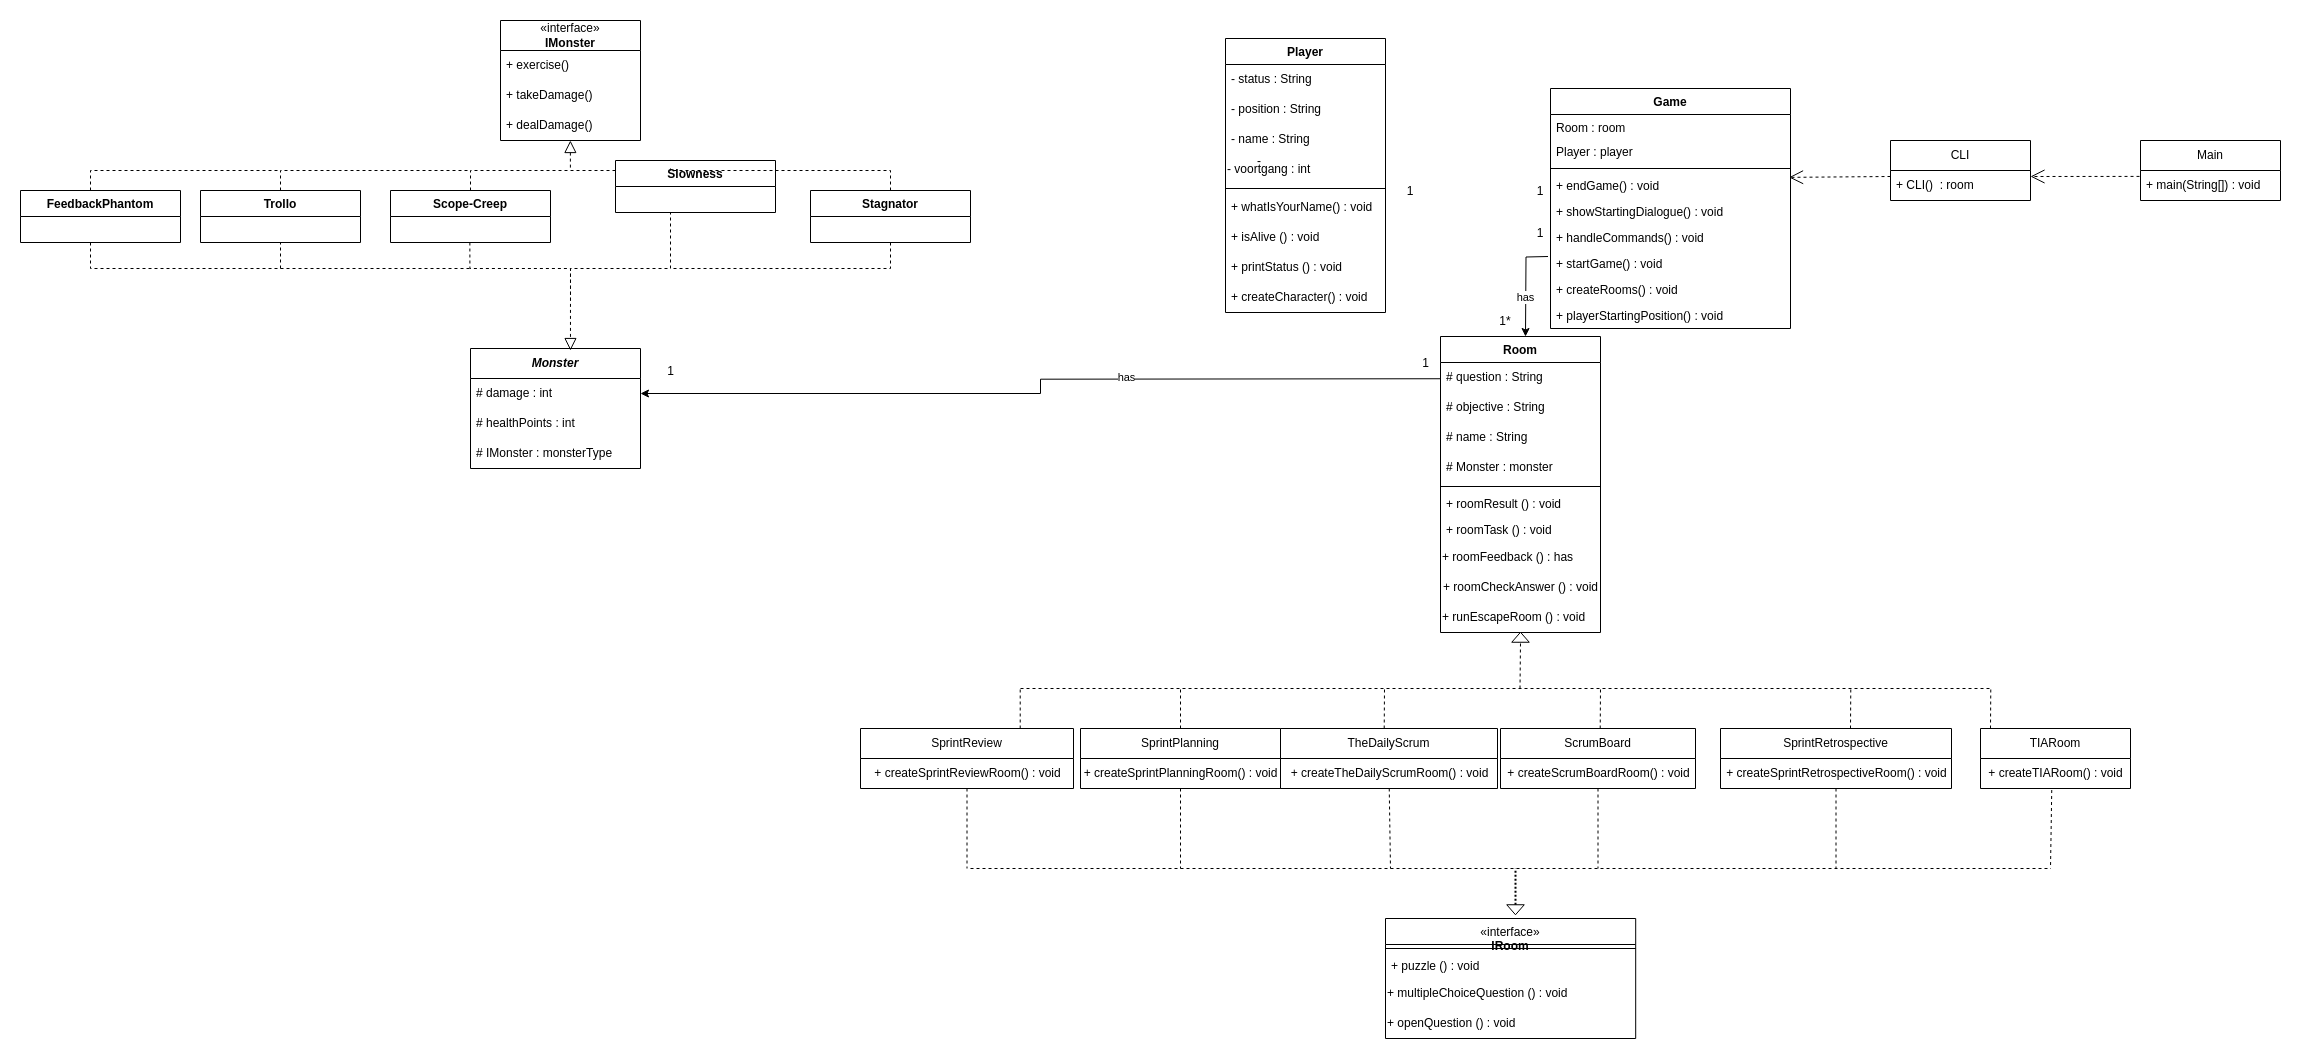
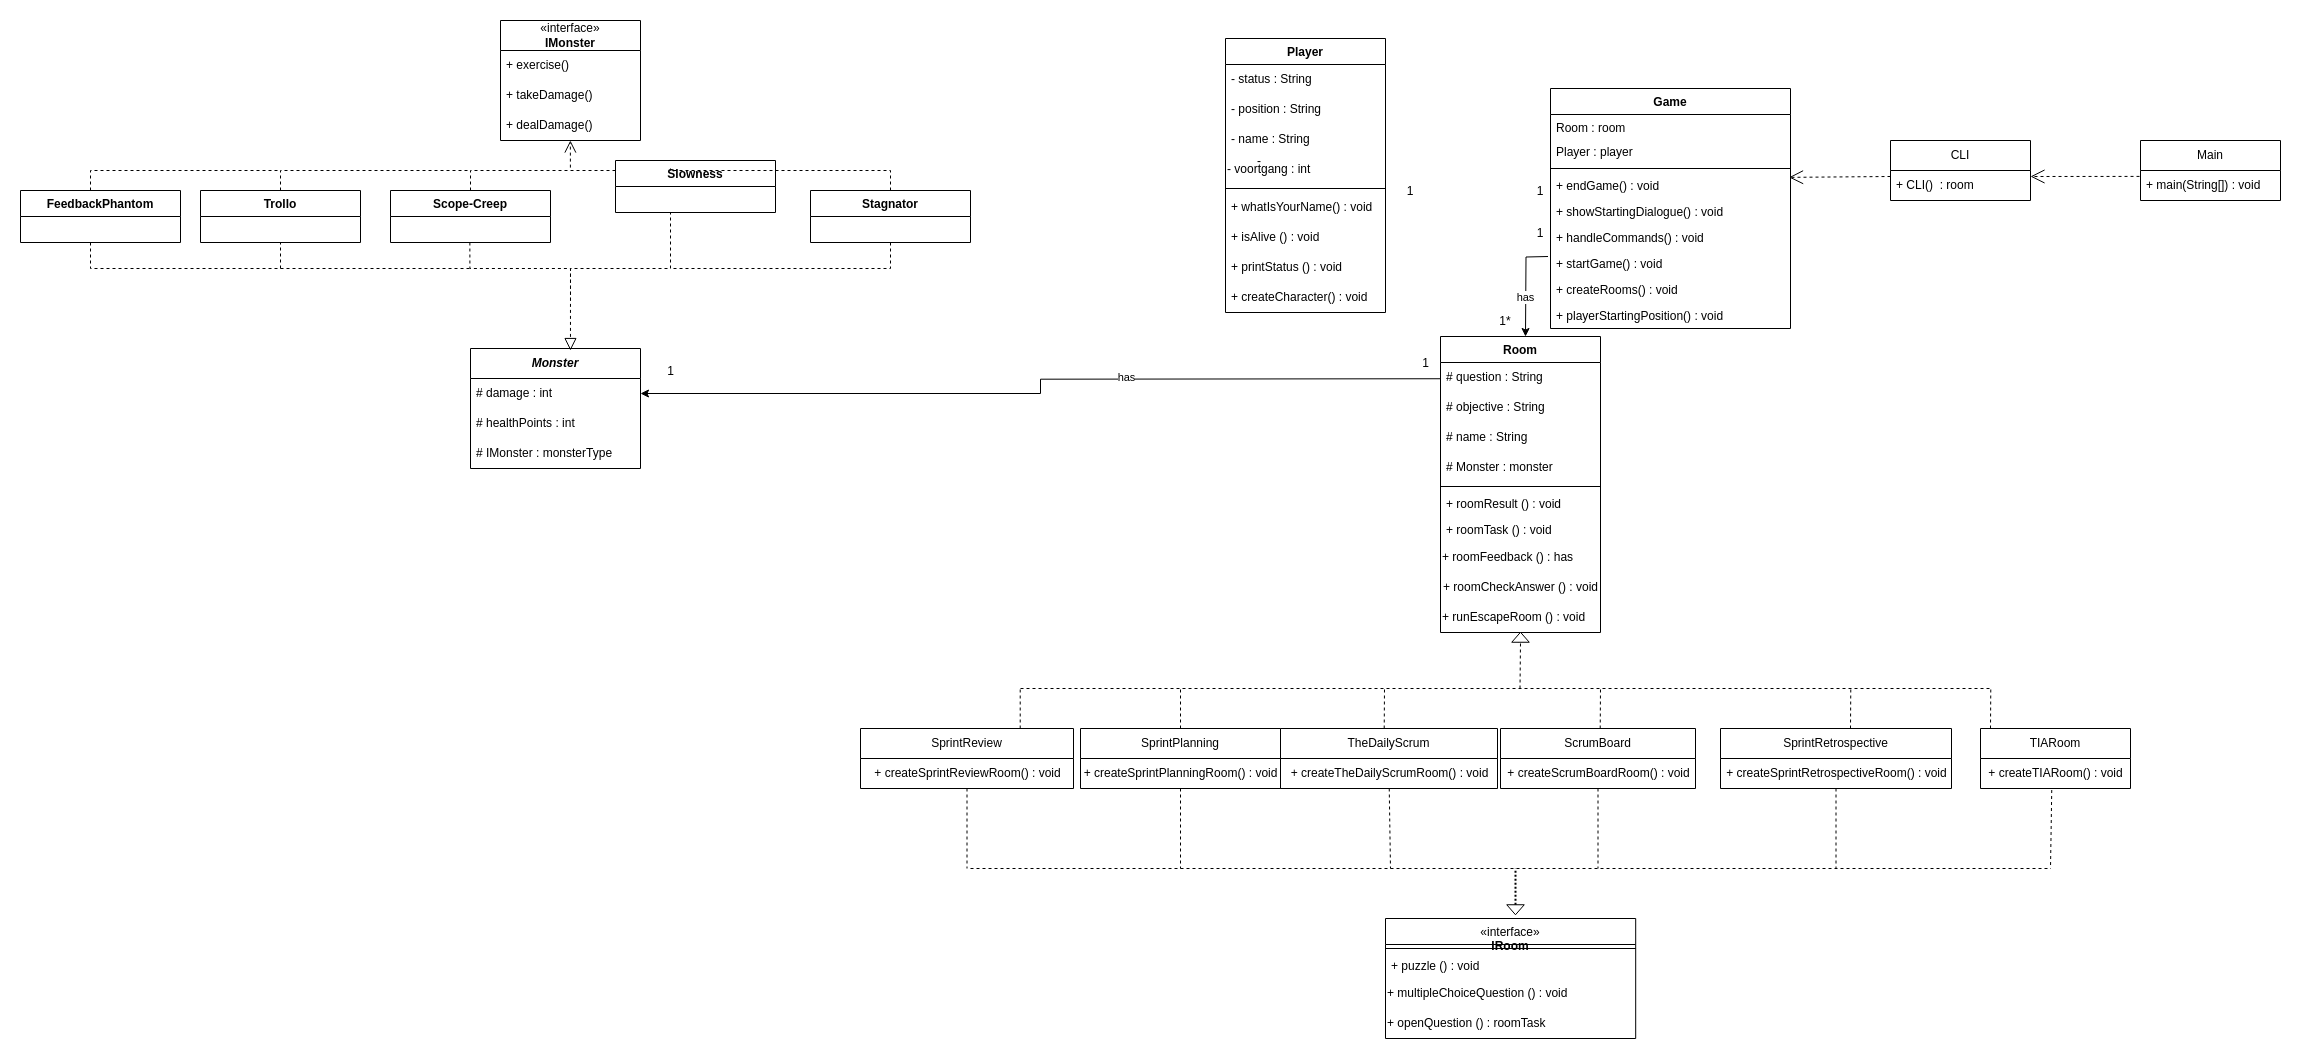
- <mxCell id="30" style="edgeStyle=orthogonalEdgeStyle;rounded=0;orthogonalLoop=1;jettySize=auto;html=1;exitX=0.5;exitY=0;exitDx=0;exitDy=0;endArrow=block;endFill=0;dashed=1;strokeWidth=1;endSize=10;entryX=0.499;entryY=1;entryDx=0;entryDy=0;entryPerimeter=0;" parent="1" source="32" target="13" edge="1"><mxGeometry relative="1" as="geometry"><mxPoint x="570" y="150" as="targetPoint" /><Array as="points"><mxPoint x="670" y="170" /><mxPoint x="570" y="170" /></Array></mxGeometry></mxCell>
+ <mxCell id="30" style="edgeStyle=orthogonalEdgeStyle;rounded=0;orthogonalLoop=1;jettySize=auto;html=1;exitX=0.5;exitY=0;exitDx=0;exitDy=0;endArrow=open;endFill=0;dashed=1;strokeWidth=1;endSize=10;entryX=0.499;entryY=1;entryDx=0;entryDy=0;entryPerimeter=0;" parent="1" source="32" target="13" edge="1"><mxGeometry relative="1" as="geometry"><mxPoint x="570" y="150" as="targetPoint" /><Array as="points"><mxPoint x="670" y="170" /><mxPoint x="570" y="170" /></Array></mxGeometry></mxCell>
- <mxCell id="101" value="+ openQuestion () : void" style="text;html=1;align=left;verticalAlign=middle;resizable=0;points=[];autosize=1;strokeColor=none;fillColor=none;" parent="97" vertex="1"><mxGeometry y="90" width="250.19" height="30" as="geometry" /></mxCell>
+ <mxCell id="101" value="+ openQuestion () : roomTask" style="text;html=1;align=left;verticalAlign=middle;resizable=0;points=[];autosize=1;strokeColor=none;fillColor=none;" parent="97" vertex="1"><mxGeometry y="90" width="250.19" height="30" as="geometry" /></mxCell>
